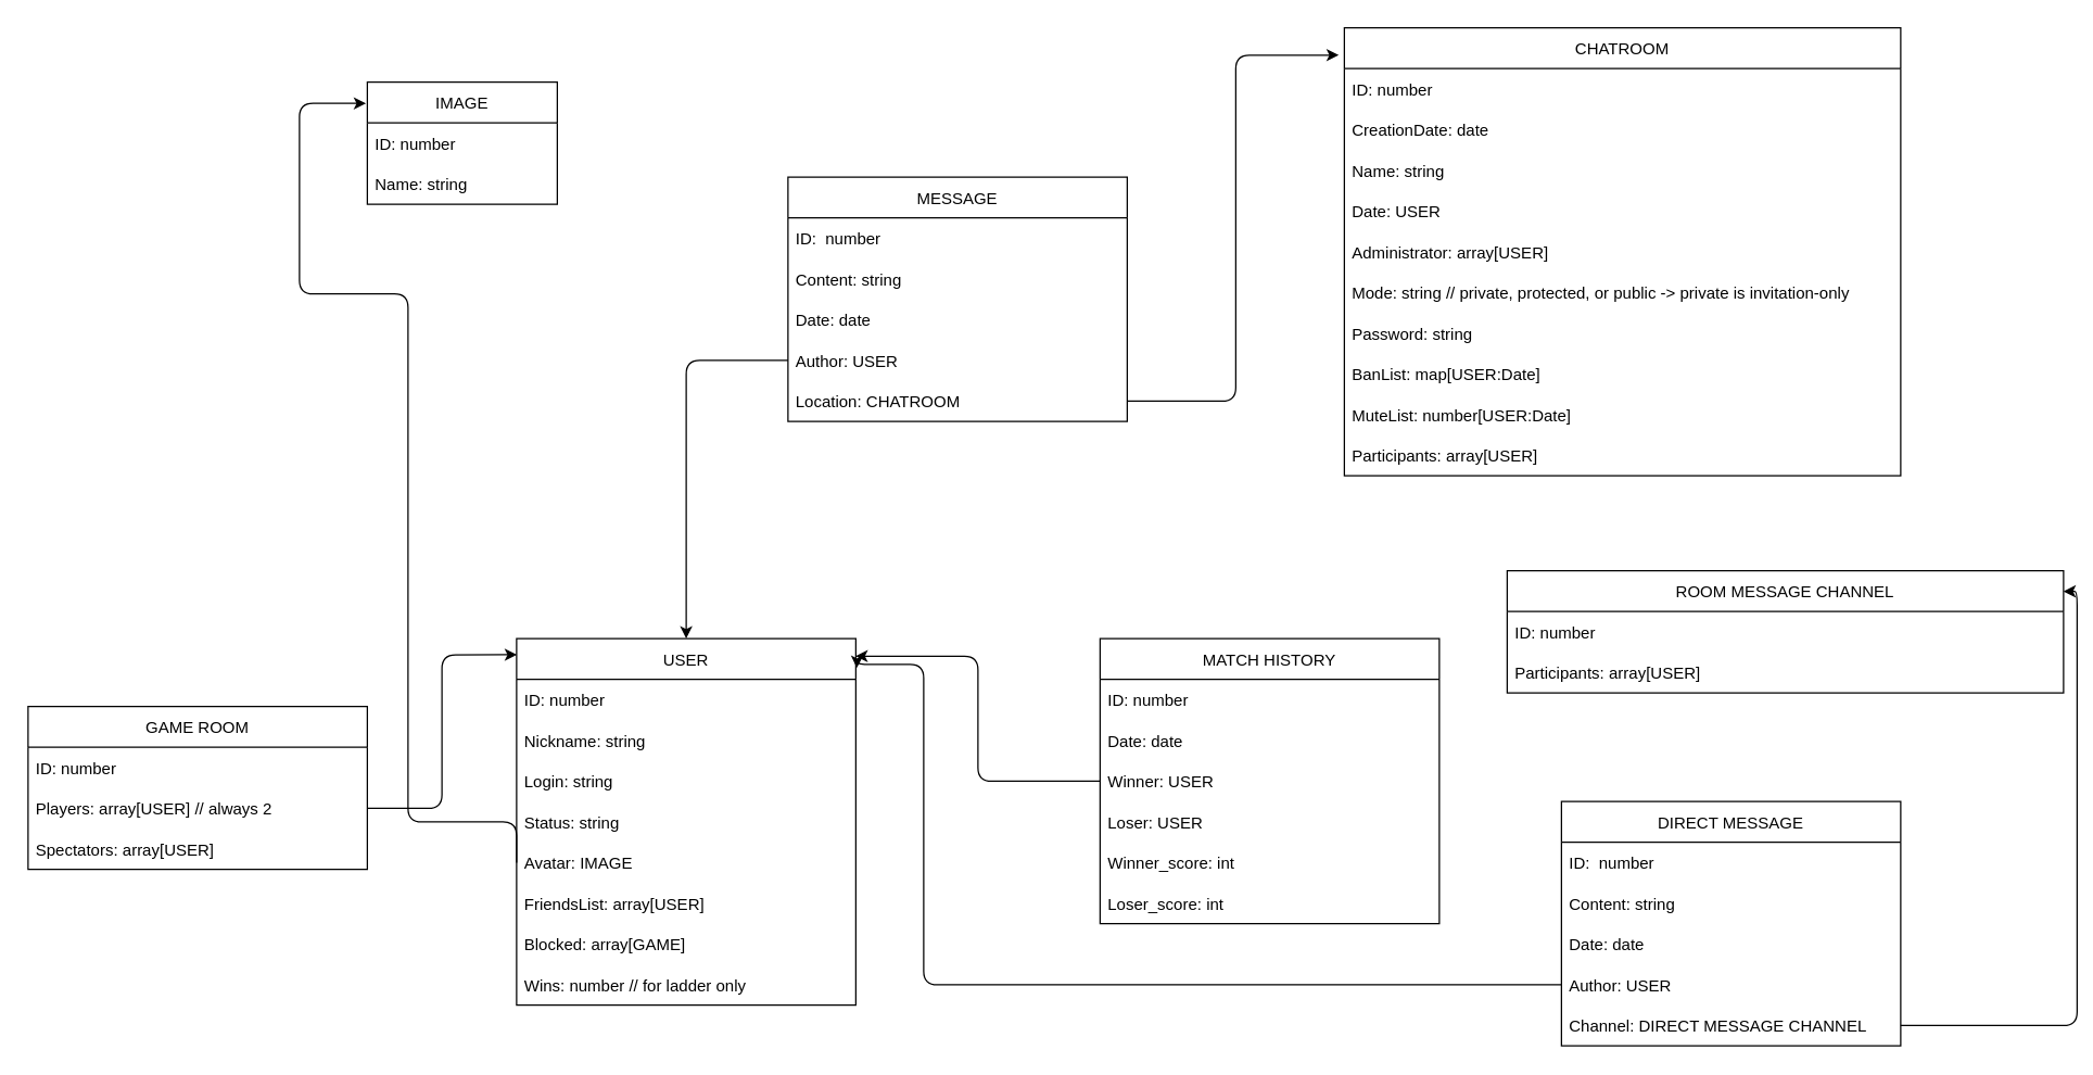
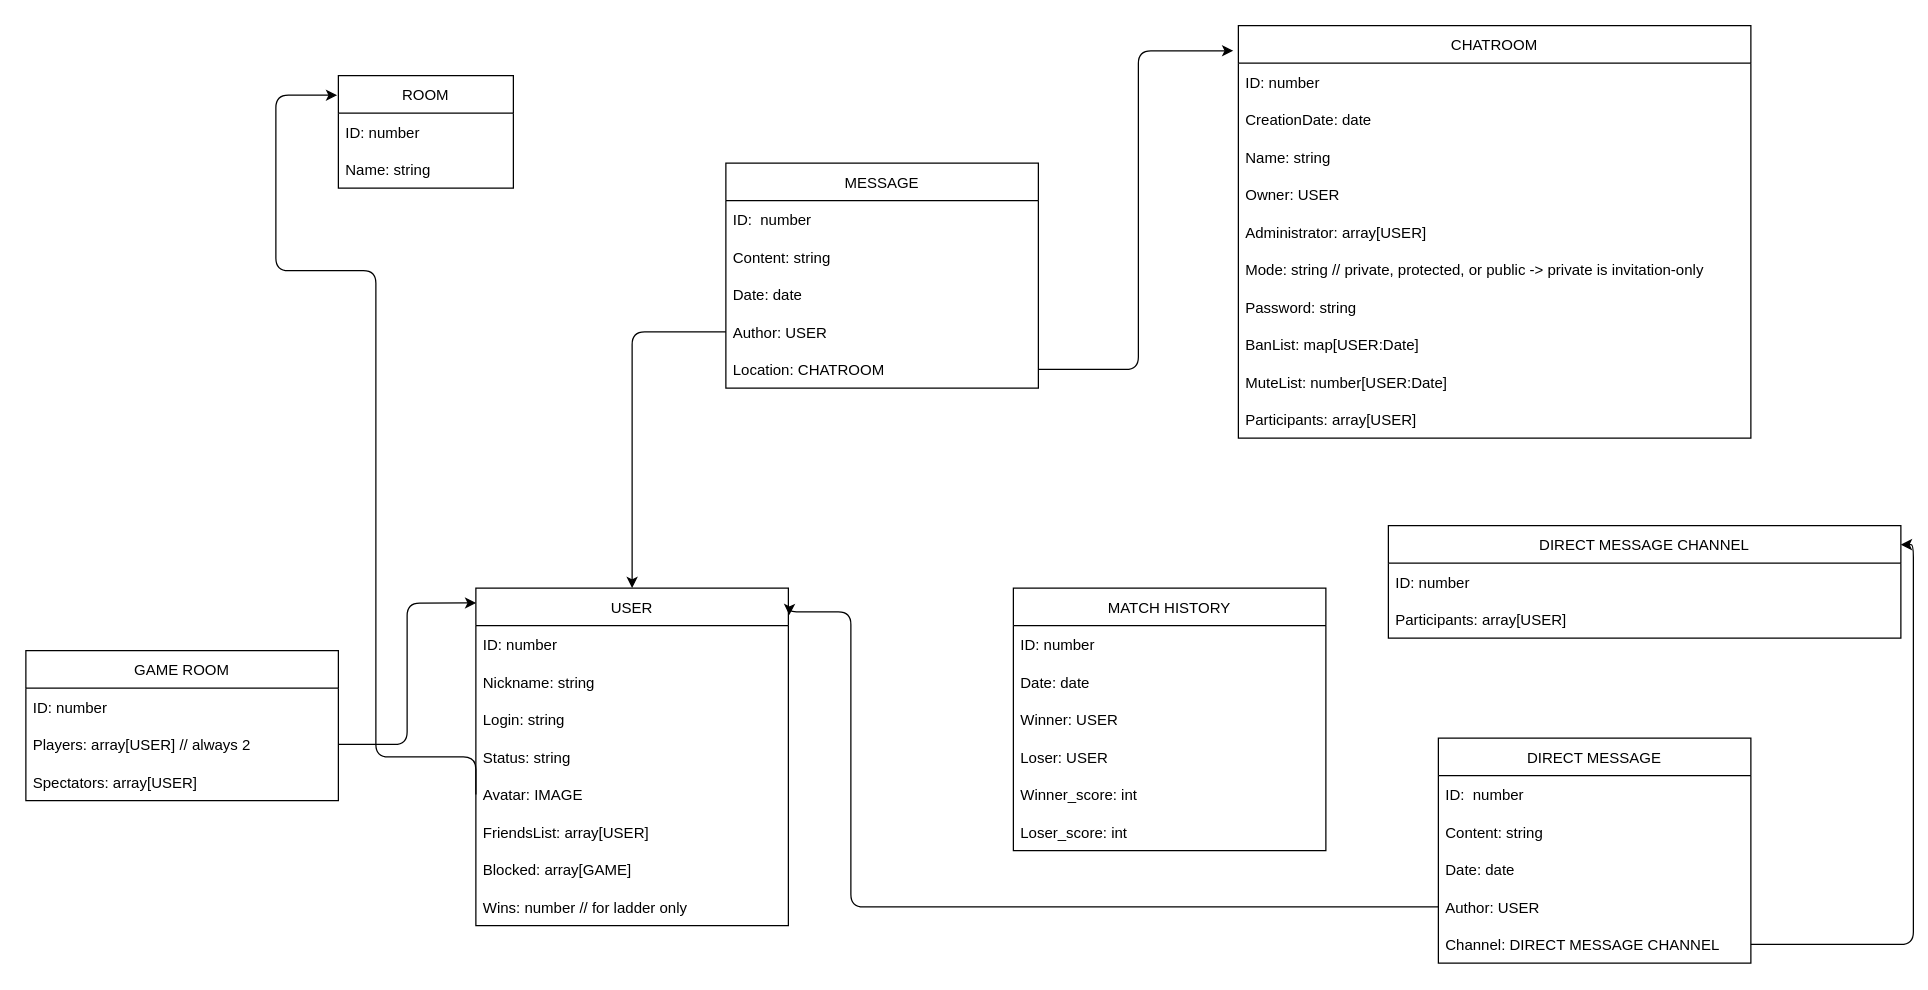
- <mxCell id="11" value="IMAGE" style="swimlane;fontStyle=0;childLayout=stackLayout;horizontal=1;startSize=30;horizontalStack=0;resizeParent=1;resizeParentMax=0;resizeLast=0;collapsible=1;marginBottom=0;" parent="1" vertex="1"><mxGeometry x="270" y="60" width="140" height="90" as="geometry" /></mxCell>
+ <mxCell id="11" value="ROOM" style="swimlane;fontStyle=0;childLayout=stackLayout;horizontal=1;startSize=30;horizontalStack=0;resizeParent=1;resizeParentMax=0;resizeLast=0;collapsible=1;marginBottom=0;" parent="1" vertex="1"><mxGeometry x="270" y="60" width="140" height="90" as="geometry" /></mxCell>
- <mxCell id="27" value="Date: USER" style="text;strokeColor=none;fillColor=none;align=left;verticalAlign=middle;spacingLeft=4;spacingRight=4;overflow=hidden;points=[[0,0.5],[1,0.5]];portConstraint=eastwest;rotatable=0;" parent="23" vertex="1"><mxGeometry y="120" width="410" height="30" as="geometry" /></mxCell>
+ <mxCell id="27" value="Owner: USER" style="text;strokeColor=none;fillColor=none;align=left;verticalAlign=middle;spacingLeft=4;spacingRight=4;overflow=hidden;points=[[0,0.5],[1,0.5]];portConstraint=eastwest;rotatable=0;" parent="23" vertex="1"><mxGeometry y="120" width="410" height="30" as="geometry" /></mxCell>
- <mxCell id="41" value="ROOM MESSAGE CHANNEL" style="swimlane;fontStyle=0;childLayout=stackLayout;horizontal=1;startSize=30;horizontalStack=0;resizeParent=1;resizeParentMax=0;resizeLast=0;collapsible=1;marginBottom=0;" parent="1" vertex="1"><mxGeometry x="1110" y="420" width="410" height="90" as="geometry" /></mxCell>
+ <mxCell id="41" value="DIRECT MESSAGE CHANNEL" style="swimlane;fontStyle=0;childLayout=stackLayout;horizontal=1;startSize=30;horizontalStack=0;resizeParent=1;resizeParentMax=0;resizeLast=0;collapsible=1;marginBottom=0;" parent="1" vertex="1"><mxGeometry x="1110" y="420" width="410" height="90" as="geometry" /></mxCell>
- <mxCell id="22" style="edgeStyle=orthogonalEdgeStyle;html=1;entryX=0.999;entryY=0.048;entryDx=0;entryDy=0;entryPerimeter=0;" parent="1" source="18" target="2" edge="1"><mxGeometry relative="1" as="geometry" /></mxCell>
